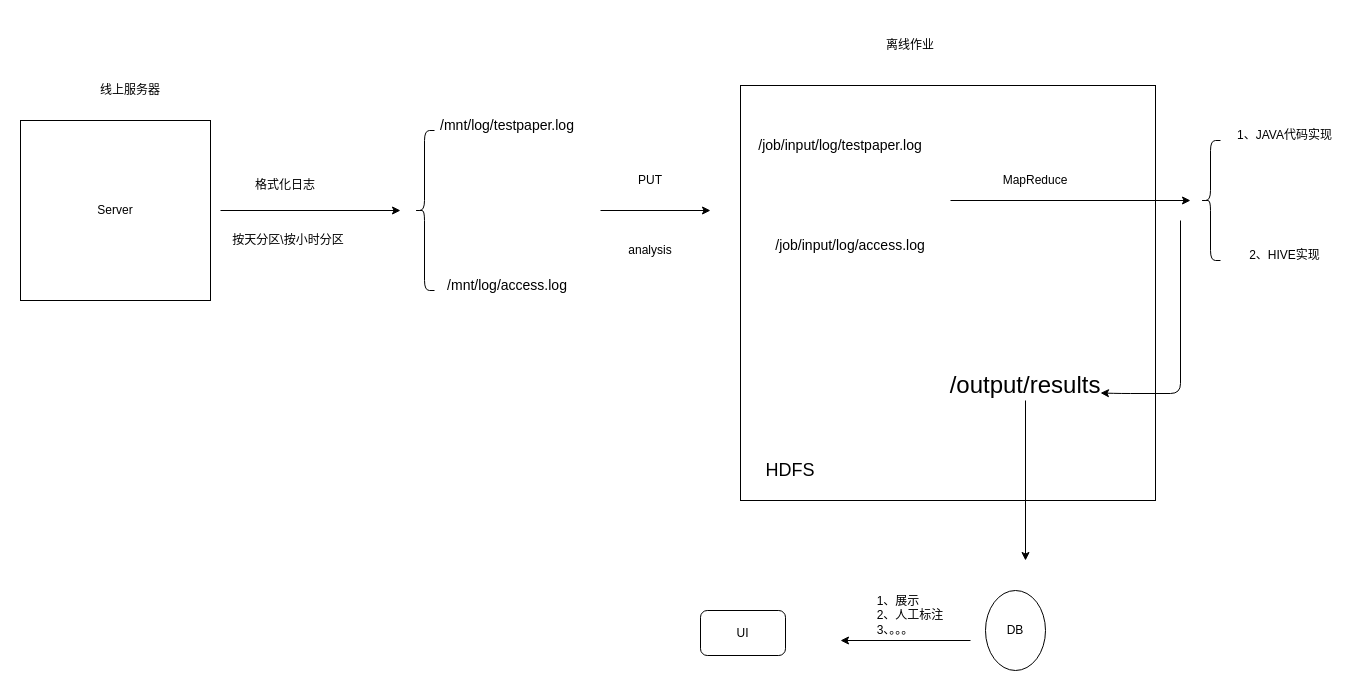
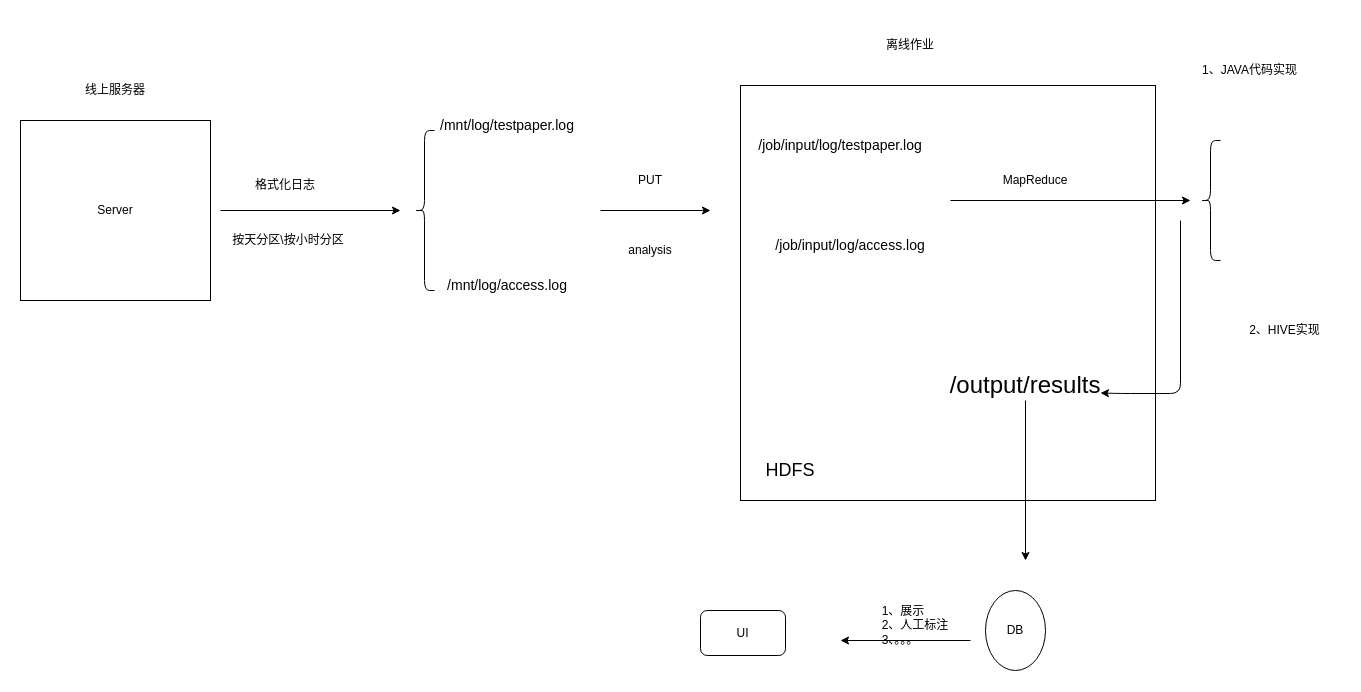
- <mxCell id="3" value="线上服务器" style="text;html=1;strokeColor=none;fillColor=none;align=center;verticalAlign=middle;whiteSpace=wrap;rounded=0;" vertex="1" parent="1"><mxGeometry x="80" y="70" width="100" height="40" as="geometry" /></mxCell>
+ <mxCell id="3" value="线上服务器" style="text;html=1;strokeColor=none;fillColor=none;align=center;verticalAlign=middle;whiteSpace=wrap;rounded=0;" vertex="1" parent="1"><mxGeometry x="65" y="70" width="100" height="40" as="geometry" /></mxCell>
- <mxCell id="20" value="1、JAVA代码实现" style="text;html=1;strokeColor=none;fillColor=none;align=center;verticalAlign=middle;whiteSpace=wrap;rounded=0;" vertex="1" parent="1"><mxGeometry x="1230" y="110" width="109" height="50" as="geometry" /></mxCell>
+ <mxCell id="20" value="1、JAVA代码实现" style="text;html=1;strokeColor=none;fillColor=none;align=center;verticalAlign=middle;whiteSpace=wrap;rounded=0;" vertex="1" parent="1"><mxGeometry x="1195" y="45" width="109" height="50" as="geometry" /></mxCell>
- <mxCell id="21" value="2、HIVE实现" style="text;html=1;strokeColor=none;fillColor=none;align=center;verticalAlign=middle;whiteSpace=wrap;rounded=0;" vertex="1" parent="1"><mxGeometry x="1230" y="230" width="109" height="50" as="geometry" /></mxCell>
+ <mxCell id="21" value="2、HIVE实现" style="text;html=1;strokeColor=none;fillColor=none;align=center;verticalAlign=middle;whiteSpace=wrap;rounded=0;" vertex="1" parent="1"><mxGeometry x="1230" y="305" width="109" height="50" as="geometry" /></mxCell>
- <mxCell id="28" value="&lt;div style=&quot;text-align: left&quot;&gt;&lt;span&gt;1、展示&lt;/span&gt;&lt;/div&gt;&lt;div style=&quot;text-align: left&quot;&gt;&lt;span&gt;2、人工标注&lt;/span&gt;&lt;/div&gt;&lt;div style=&quot;text-align: left&quot;&gt;&lt;span&gt;3、。。。&lt;/span&gt;&lt;/div&gt;" style="text;html=1;strokeColor=none;fillColor=none;align=center;verticalAlign=middle;whiteSpace=wrap;rounded=0;" vertex="1" parent="1"><mxGeometry x="870" y="600" width="80" height="30" as="geometry" /></mxCell>
+ <mxCell id="28" value="&lt;div style=&quot;text-align: left&quot;&gt;&lt;span&gt;1、展示&lt;/span&gt;&lt;/div&gt;&lt;div style=&quot;text-align: left&quot;&gt;&lt;span&gt;2、人工标注&lt;/span&gt;&lt;/div&gt;&lt;div style=&quot;text-align: left&quot;&gt;&lt;span&gt;3、。。。&lt;/span&gt;&lt;/div&gt;" style="text;html=1;strokeColor=none;fillColor=none;align=center;verticalAlign=middle;whiteSpace=wrap;rounded=0;" vertex="1" parent="1"><mxGeometry x="875" y="610" width="80" height="30" as="geometry" /></mxCell>
